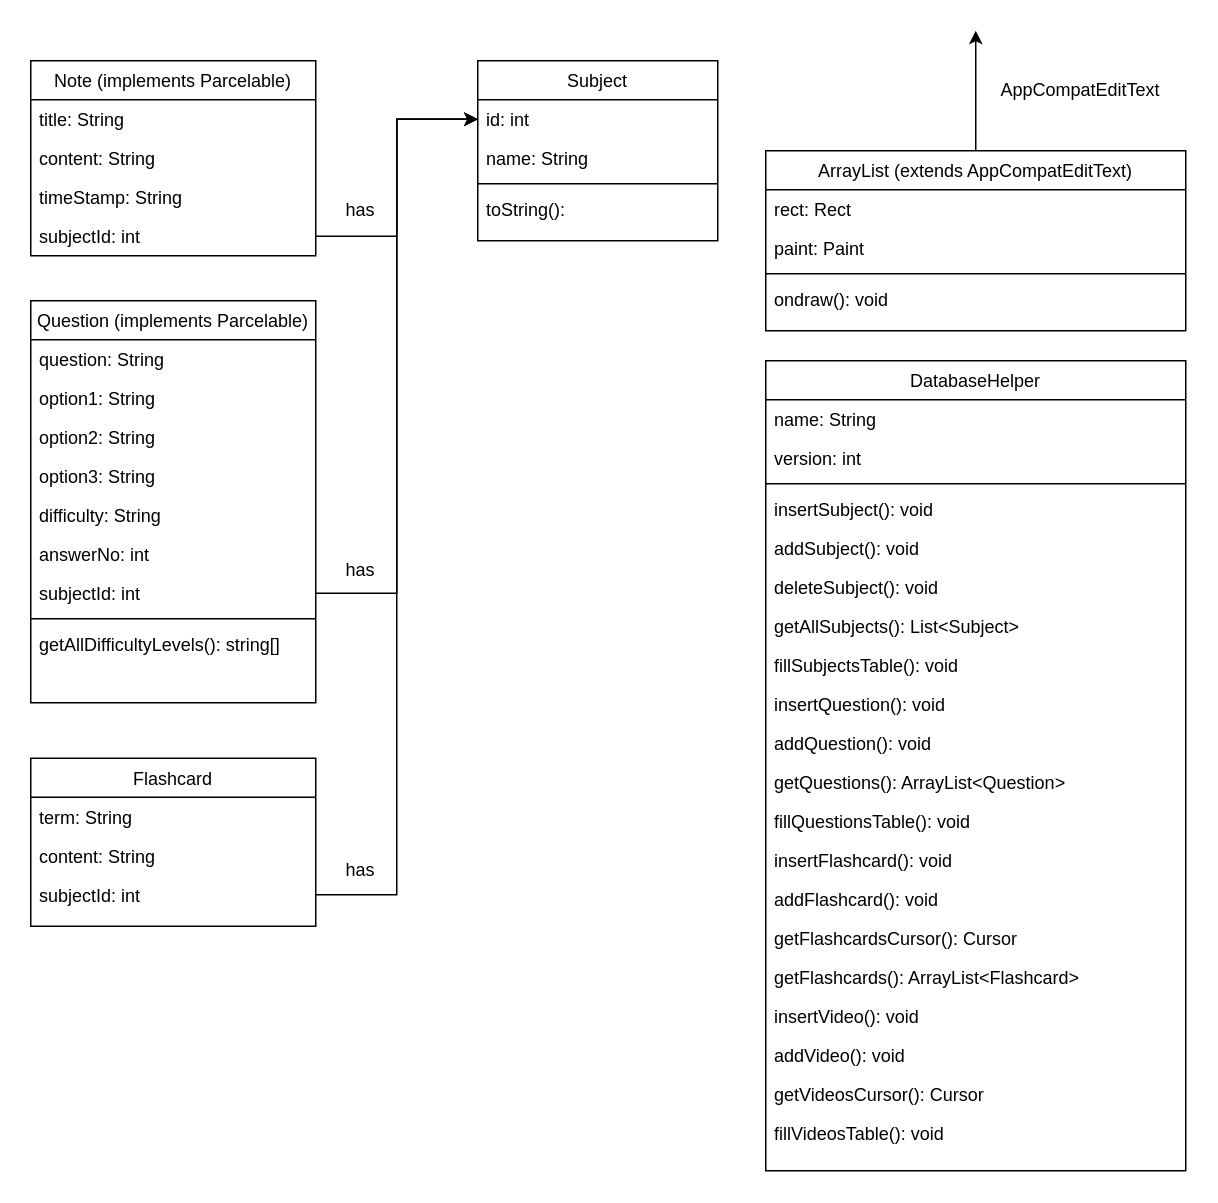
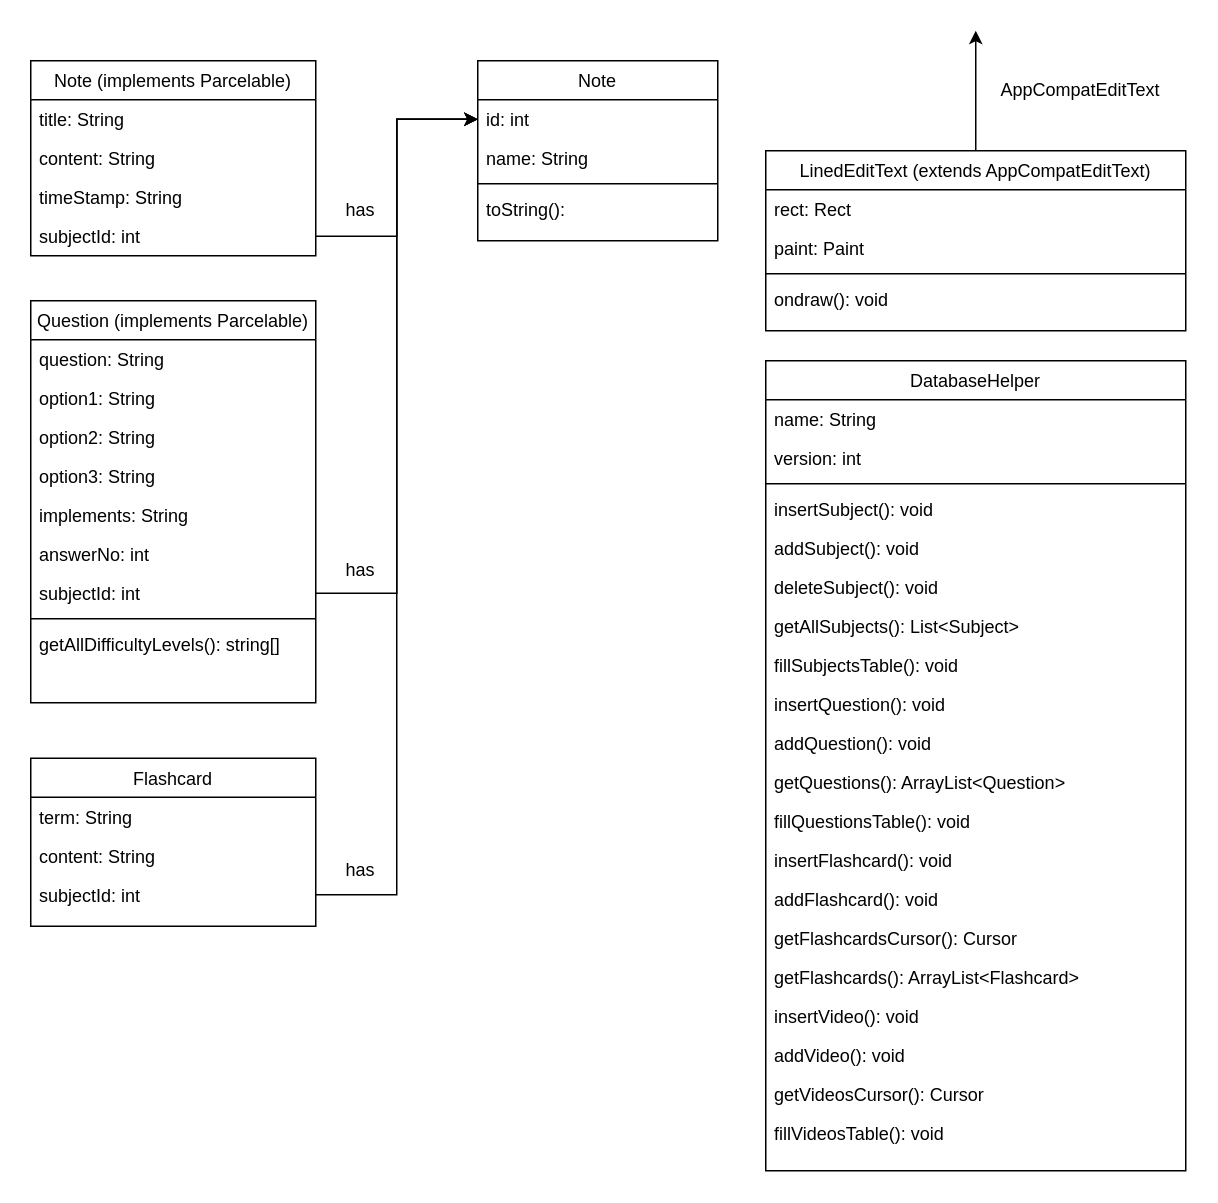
- <mxCell id="8" value="Subject" style="swimlane;fontStyle=0;align=center;verticalAlign=top;childLayout=stackLayout;horizontal=1;startSize=26;horizontalStack=0;resizeParent=1;resizeLast=0;collapsible=1;marginBottom=0;rounded=0;shadow=0;strokeWidth=1;" parent="1" vertex="1"><mxGeometry x="318" y="40" width="160" height="120" as="geometry"><mxRectangle x="550" y="140" width="160" height="26" as="alternateBounds" /></mxGeometry></mxCell>
+ <mxCell id="8" value="Note" style="swimlane;fontStyle=0;align=center;verticalAlign=top;childLayout=stackLayout;horizontal=1;startSize=26;horizontalStack=0;resizeParent=1;resizeLast=0;collapsible=1;marginBottom=0;rounded=0;shadow=0;strokeWidth=1;" parent="1" vertex="1"><mxGeometry x="318" y="40" width="160" height="120" as="geometry"><mxRectangle x="550" y="140" width="160" height="26" as="alternateBounds" /></mxGeometry></mxCell>
- <mxCell id="34" value="ArrayList (extends AppCompatEditText)" style="swimlane;fontStyle=0;align=center;verticalAlign=top;childLayout=stackLayout;horizontal=1;startSize=26;horizontalStack=0;resizeParent=1;resizeLast=0;collapsible=1;marginBottom=0;rounded=0;shadow=0;strokeWidth=1;" parent="1" vertex="1"><mxGeometry x="510" y="100" width="280" height="120" as="geometry"><mxRectangle x="550" y="140" width="160" height="26" as="alternateBounds" /></mxGeometry></mxCell>
+ <mxCell id="34" value="LinedEditText (extends AppCompatEditText)" style="swimlane;fontStyle=0;align=center;verticalAlign=top;childLayout=stackLayout;horizontal=1;startSize=26;horizontalStack=0;resizeParent=1;resizeLast=0;collapsible=1;marginBottom=0;rounded=0;shadow=0;strokeWidth=1;" parent="1" vertex="1"><mxGeometry x="510" y="100" width="280" height="120" as="geometry"><mxRectangle x="550" y="140" width="160" height="26" as="alternateBounds" /></mxGeometry></mxCell>
- <mxCell id="23" value="difficulty: String" style="text;align=left;verticalAlign=top;spacingLeft=4;spacingRight=4;overflow=hidden;rotatable=0;points=[[0,0.5],[1,0.5]];portConstraint=eastwest;rounded=0;shadow=0;html=0;" parent="18" vertex="1"><mxGeometry y="130" width="190" height="26" as="geometry" /></mxCell>
+ <mxCell id="23" value="implements: String" style="text;align=left;verticalAlign=top;spacingLeft=4;spacingRight=4;overflow=hidden;rotatable=0;points=[[0,0.5],[1,0.5]];portConstraint=eastwest;rounded=0;shadow=0;html=0;" parent="18" vertex="1"><mxGeometry y="130" width="190" height="26" as="geometry" /></mxCell>
